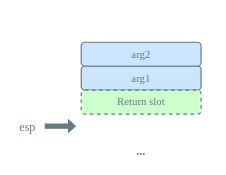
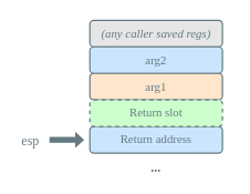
+ <mxCell id="3" value="&lt;i&gt;(any caller saved regs)&lt;/i&gt;" style="rounded=1;whiteSpace=wrap;html=1;fillColor=#E6E6E6;strokeColor=#657B83;strokeWidth=2;fontFamily=Ubuntu;fontSize=18;fontColor=#657B83;" parent="1" vertex="1"><mxGeometry x="135" y="30" width="200" height="40" as="geometry" /></mxCell>
- <mxCell id="9" value="arg1" style="rounded=1;whiteSpace=wrap;html=1;fillColor=#cce5ff;strokeColor=#657B83;strokeWidth=2;fontFamily=Ubuntu;fontSize=18;fontColor=#657B83;" parent="1" vertex="1"><mxGeometry x="135" y="110" width="200" height="40" as="geometry" /></mxCell>
+ <mxCell id="9" value="arg1" style="rounded=1;whiteSpace=wrap;html=1;fillColor=#FFE6CC;strokeColor=#657B83;strokeWidth=2;fontFamily=Ubuntu;fontSize=18;fontColor=#657B83;" parent="1" vertex="1"><mxGeometry x="135" y="110" width="200" height="40" as="geometry" /></mxCell>
+ <mxCell id="5" value="&lt;span&gt;Return address&lt;/span&gt;" style="rounded=1;whiteSpace=wrap;html=1;fillColor=#CCE5FF;strokeColor=#657B83;strokeWidth=2;fontFamily=Ubuntu;fontSize=18;fontColor=#657B83;" parent="1" vertex="1"><mxGeometry x="135" y="190" width="200" height="40" as="geometry" /></mxCell>
